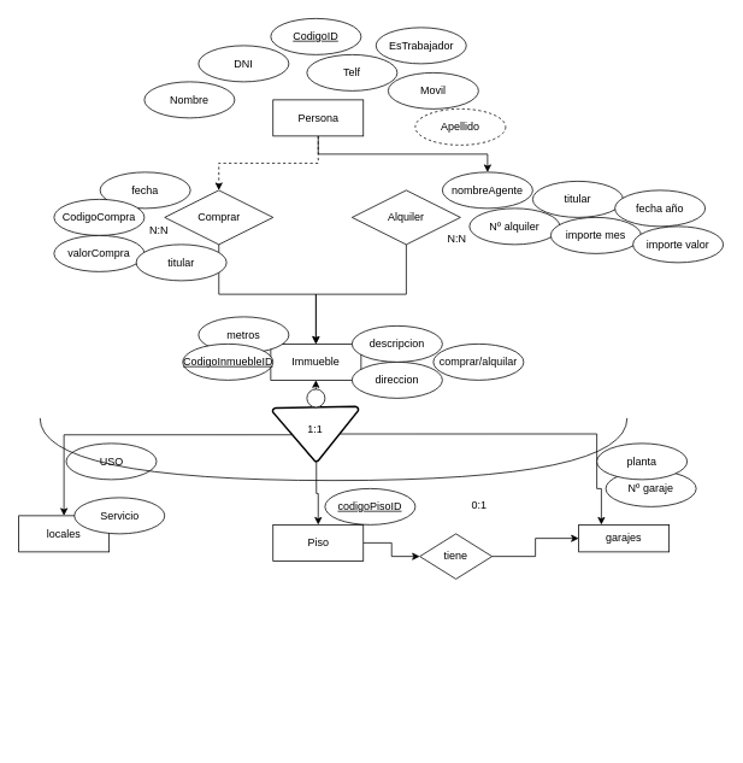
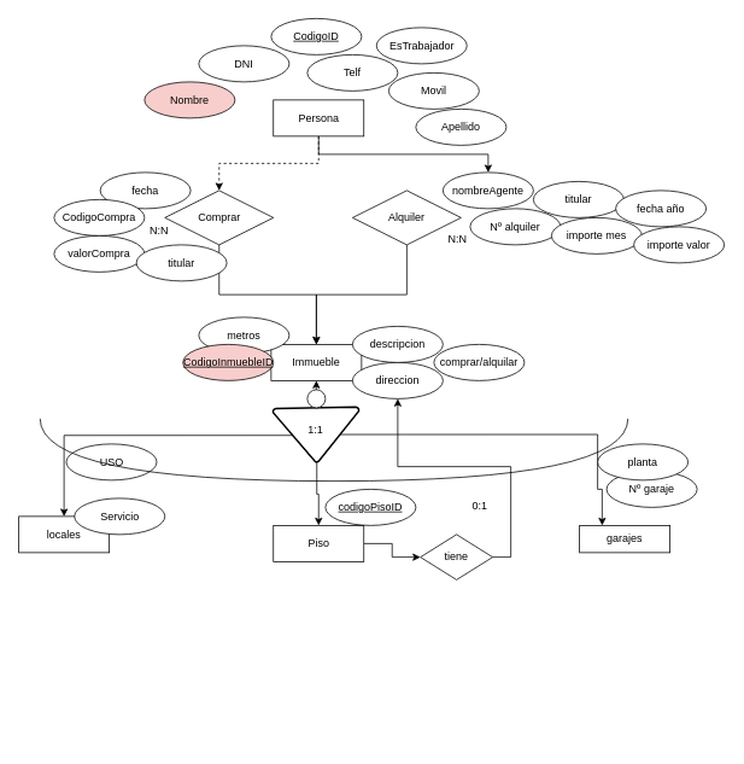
- <mxCell id="2" value="Nombre" style="ellipse;whiteSpace=wrap;html=1;align=center;" vertex="1" parent="1"><mxGeometry x="159" y="90" width="100" height="40" as="geometry" /></mxCell>
+ <mxCell id="2" value="Nombre" style="ellipse;whiteSpace=wrap;html=1;align=center;fillColor=#f8cecc;" vertex="1" parent="1"><mxGeometry x="159" y="90" width="100" height="40" as="geometry" /></mxCell>
- <mxCell id="6" value="Apellido" style="ellipse;whiteSpace=wrap;html=1;align=center;dashed=1;" vertex="1" parent="1"><mxGeometry x="459" y="120" width="100" height="40" as="geometry" /></mxCell>
+ <mxCell id="6" value="Apellido" style="ellipse;whiteSpace=wrap;html=1;align=center;" vertex="1" parent="1"><mxGeometry x="459" y="120" width="100" height="40" as="geometry" /></mxCell>
- <mxCell id="25" value="CodigoInmuebleID" style="ellipse;whiteSpace=wrap;html=1;align=center;fontStyle=4;" vertex="1" parent="1"><mxGeometry x="201.5" y="380" width="100" height="40" as="geometry" /></mxCell>
+ <mxCell id="25" value="CodigoInmuebleID" style="ellipse;whiteSpace=wrap;html=1;align=center;fontStyle=4;fillColor=#f8cecc;" vertex="1" parent="1"><mxGeometry x="201.5" y="380" width="100" height="40" as="geometry" /></mxCell>
- <mxCell id="39" style="edgeStyle=orthogonalEdgeStyle;rounded=0;orthogonalLoop=1;jettySize=auto;html=1;exitX=1;exitY=0.5;exitDx=0;exitDy=0;entryX=0;entryY=0.5;entryDx=0;entryDy=0;" edge="1" parent="1" source="40" target="21"><mxGeometry relative="1" as="geometry" /></mxCell>
+ <mxCell id="39" style="edgeStyle=orthogonalEdgeStyle;rounded=0;orthogonalLoop=1;jettySize=auto;html=1;exitX=1;exitY=0.5;exitDx=0;exitDy=0;" edge="1" parent="1" source="40" target="22"><mxGeometry relative="1" as="geometry" /></mxCell>
